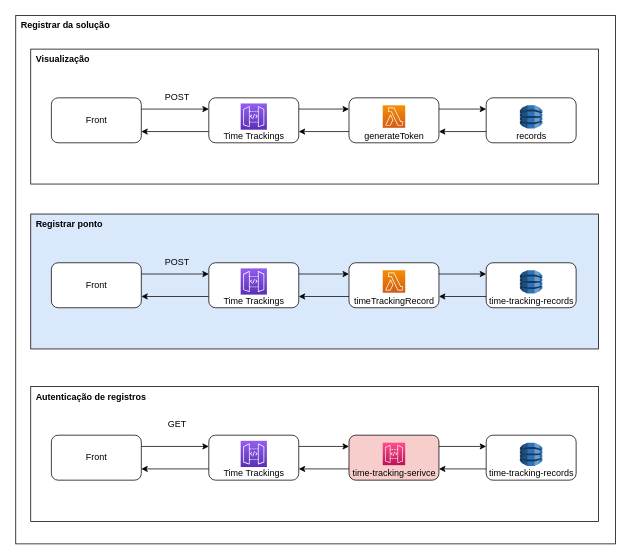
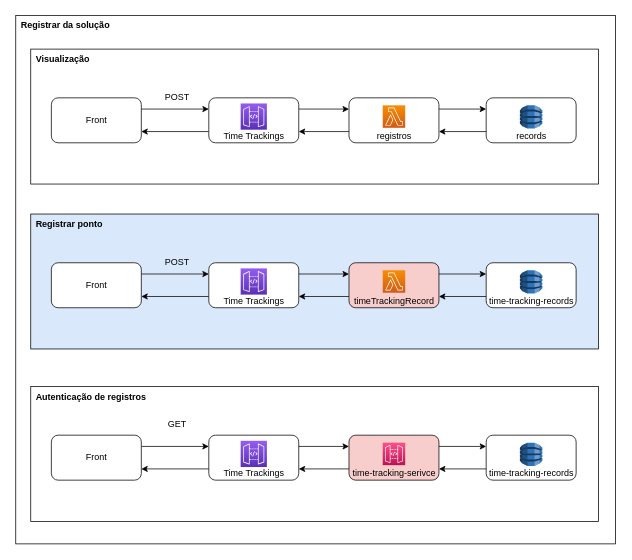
- <mxCell id="44" value="generateToken" style="rounded=1;whiteSpace=wrap;html=1;container=0;verticalAlign=bottom;" vertex="1" parent="43"><mxGeometry width="120" height="60" as="geometry" /></mxCell>
+ <mxCell id="44" value="registros" style="rounded=1;whiteSpace=wrap;html=1;container=0;verticalAlign=bottom;" vertex="1" parent="43"><mxGeometry width="120" height="60" as="geometry" /></mxCell>
- <mxCell id="8" value="timeTrackingRecord" style="rounded=1;whiteSpace=wrap;html=1;container=0;verticalAlign=bottom;" vertex="1" parent="7"><mxGeometry width="120" height="60" as="geometry" /></mxCell>
+ <mxCell id="8" value="timeTrackingRecord" style="rounded=1;whiteSpace=wrap;html=1;container=0;verticalAlign=bottom;fillColor=#f8cecc;" vertex="1" parent="7"><mxGeometry width="120" height="60" as="geometry" /></mxCell>
